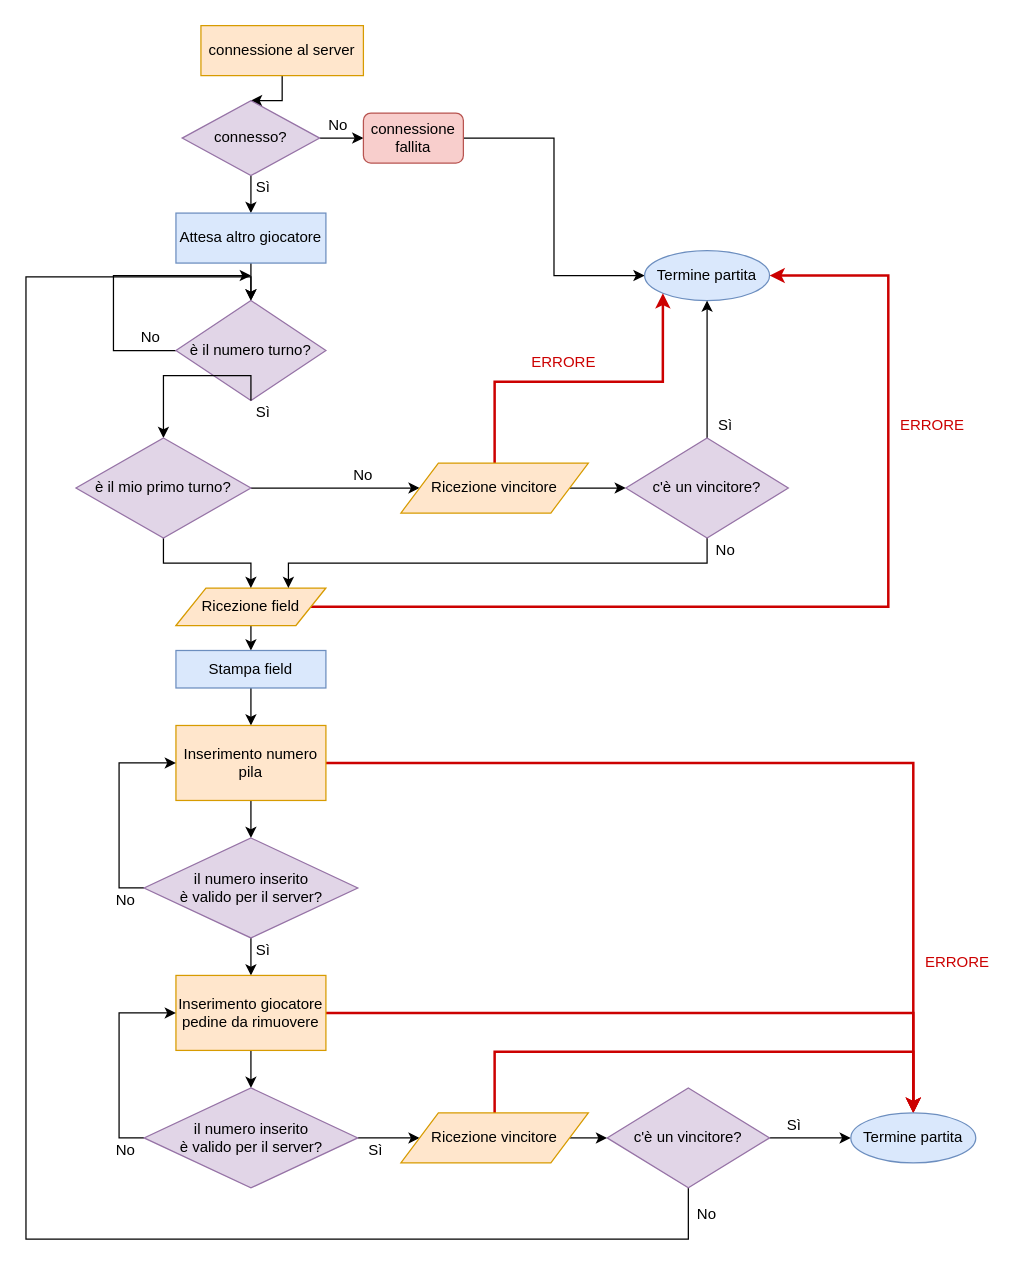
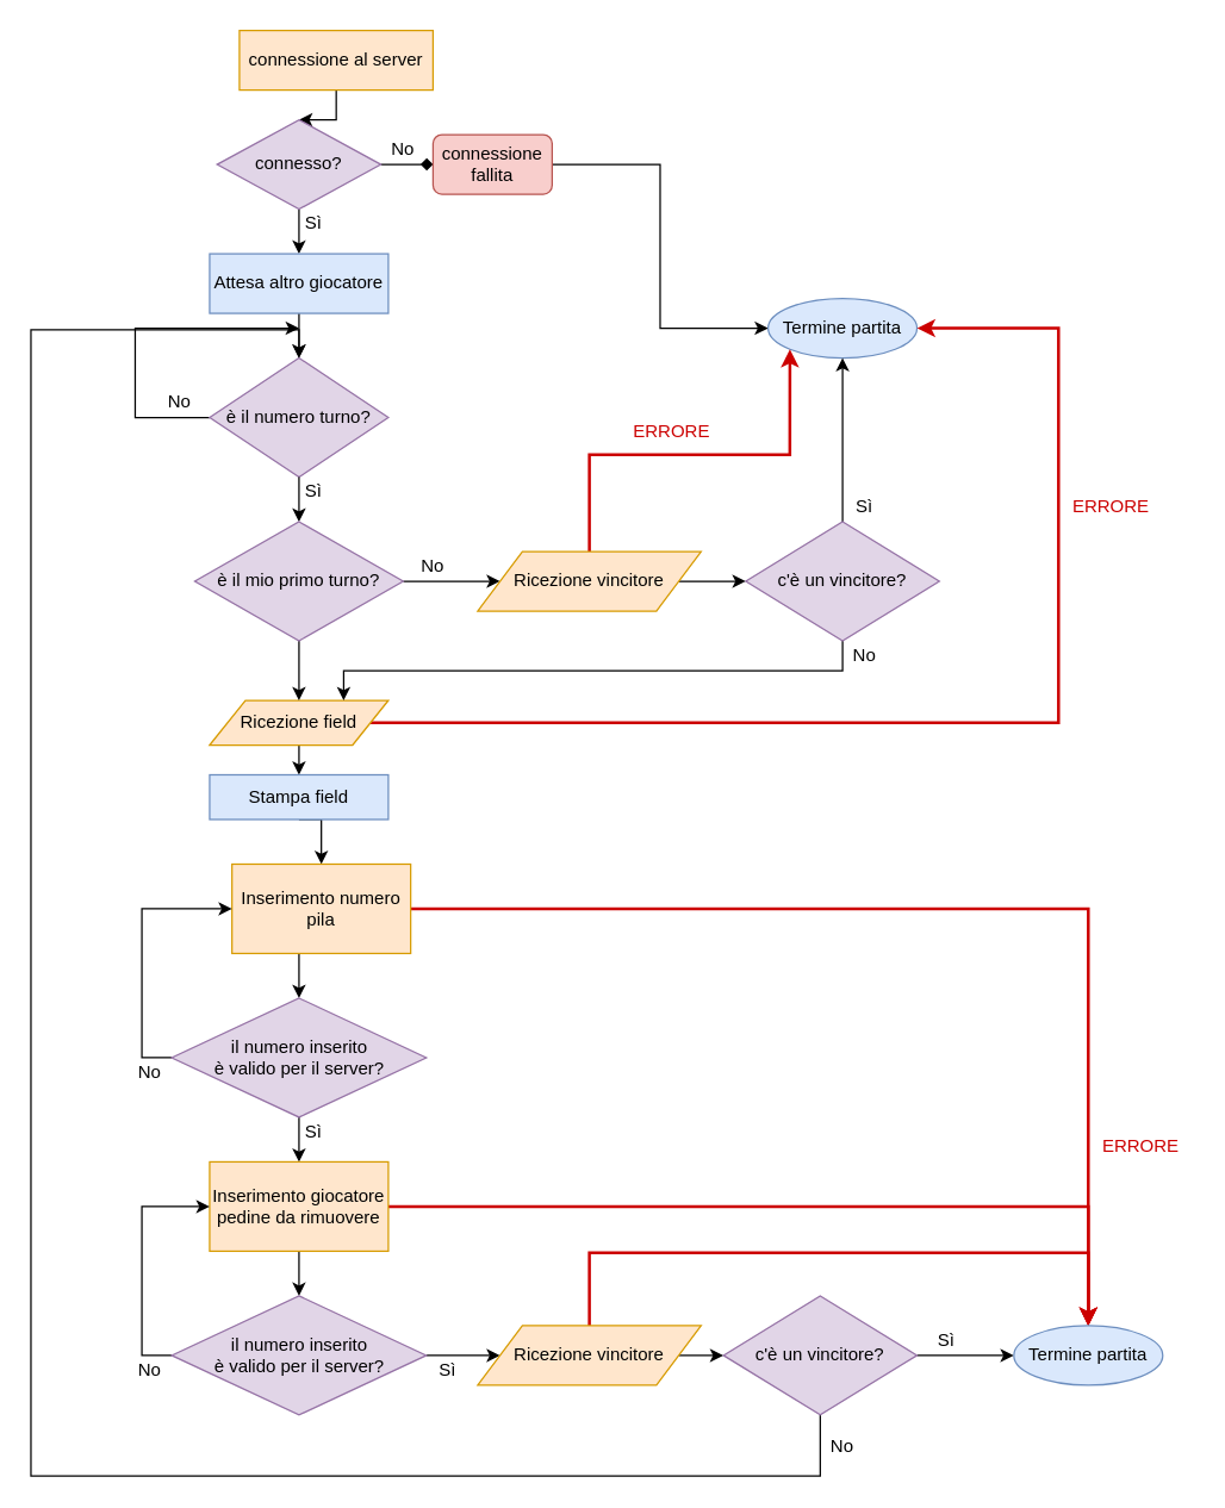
- <mxCell id="4" style="edgeStyle=orthogonalEdgeStyle;rounded=0;orthogonalLoop=1;jettySize=auto;html=1;exitX=1;exitY=0.5;exitDx=0;exitDy=0;entryX=0;entryY=0.5;entryDx=0;entryDy=0;" parent="1" source="6" target="8" edge="1"><mxGeometry relative="1" as="geometry" /></mxCell>
+ <mxCell id="4" style="edgeStyle=orthogonalEdgeStyle;rounded=0;orthogonalLoop=1;jettySize=auto;html=1;exitX=1;exitY=0.5;exitDx=0;exitDy=0;entryX=0;entryY=0.5;entryDx=0;entryDy=0;endArrow=diamond;" parent="1" source="6" target="8" edge="1"><mxGeometry relative="1" as="geometry" /></mxCell>
- <mxCell id="26" value="è il mio primo turno?" style="rhombus;whiteSpace=wrap;html=1;fillColor=#e1d5e7;strokeColor=#9673a6;" vertex="1" parent="1"><mxGeometry x="60" y="350" width="140" height="80" as="geometry" /></mxCell>
+ <mxCell id="26" value="è il mio primo turno?" style="rhombus;whiteSpace=wrap;html=1;fillColor=#e1d5e7;strokeColor=#9673a6;" vertex="1" parent="1"><mxGeometry x="130" y="350" width="140" height="80" as="geometry" /></mxCell>
- <mxCell id="38" value="Inserimento numero pila" style="rounded=0;whiteSpace=wrap;html=1;fillColor=#ffe6cc;strokeColor=#d79b00;" vertex="1" parent="1"><mxGeometry x="140" y="580" width="120" height="60" as="geometry" /></mxCell>
+ <mxCell id="38" value="Inserimento numero pila" style="rounded=0;whiteSpace=wrap;html=1;fillColor=#ffe6cc;strokeColor=#d79b00;" vertex="1" parent="1"><mxGeometry x="155" y="580" width="120" height="60" as="geometry" /></mxCell>
